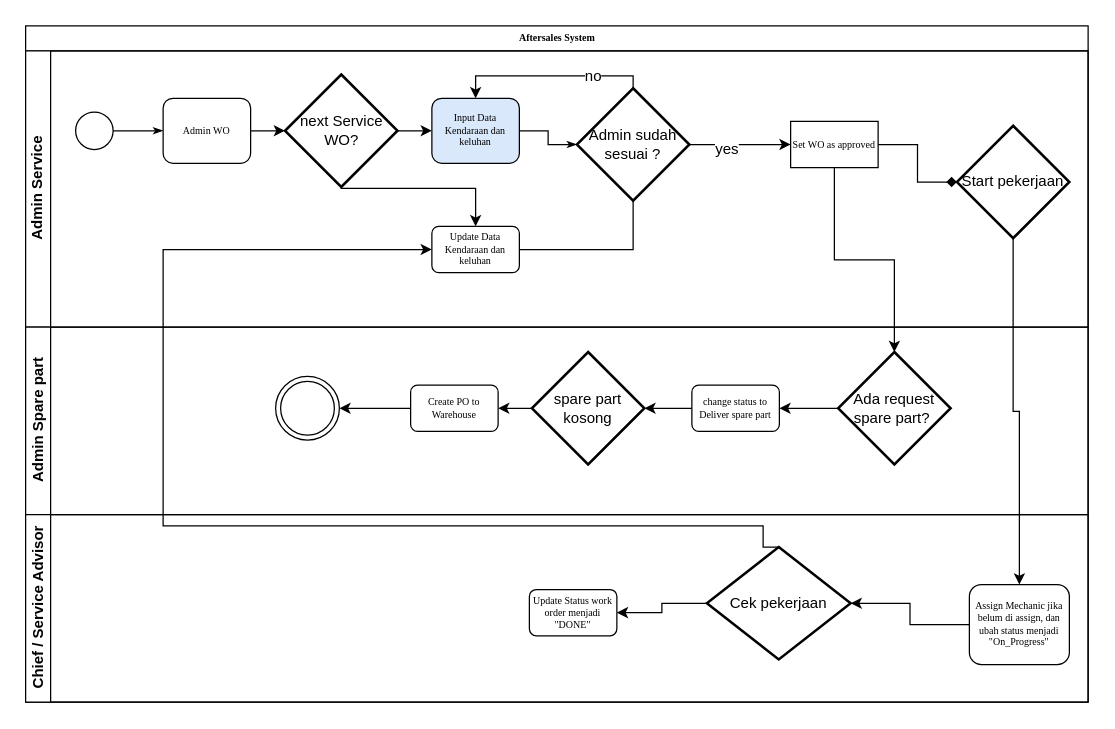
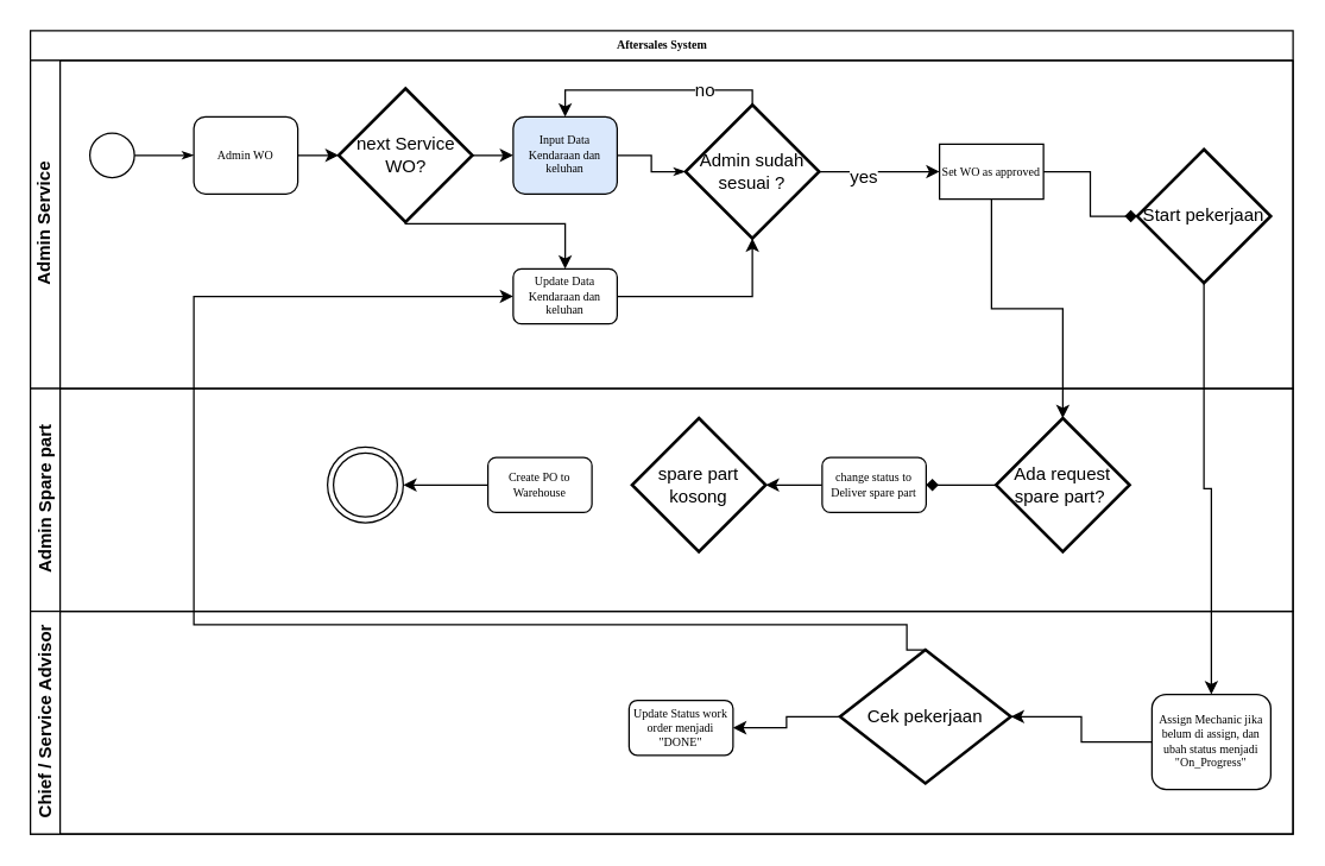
- <mxCell id="17" style="edgeStyle=orthogonalEdgeStyle;rounded=0;orthogonalLoop=1;jettySize=auto;html=1;entryX=0.5;entryY=1;entryDx=0;entryDy=0;entryPerimeter=0;endArrow=none;" edge="1" parent="6" source="18" target="16"><mxGeometry relative="1" as="geometry" /></mxCell>
+ <mxCell id="17" style="edgeStyle=orthogonalEdgeStyle;rounded=0;orthogonalLoop=1;jettySize=auto;html=1;entryX=0.5;entryY=1;entryDx=0;entryDy=0;entryPerimeter=0;" edge="1" parent="6" source="18" target="16"><mxGeometry relative="1" as="geometry" /></mxCell>
- <mxCell id="31" value="" style="edgeStyle=orthogonalEdgeStyle;rounded=0;orthogonalLoop=1;jettySize=auto;html=1;" edge="1" parent="26" source="32" target="34"><mxGeometry relative="1" as="geometry" /></mxCell>
- <mxCell id="27" style="edgeStyle=orthogonalEdgeStyle;rounded=0;orthogonalLoop=1;jettySize=auto;html=1;entryX=1;entryY=0.5;entryDx=0;entryDy=0;" edge="1" parent="26" source="28" target="30"><mxGeometry relative="1" as="geometry" /></mxCell>
+ <mxCell id="27" style="edgeStyle=orthogonalEdgeStyle;rounded=0;orthogonalLoop=1;jettySize=auto;html=1;entryX=1;entryY=0.5;entryDx=0;entryDy=0;endArrow=diamond;" edge="1" parent="26" source="28" target="30"><mxGeometry relative="1" as="geometry" /></mxCell>
